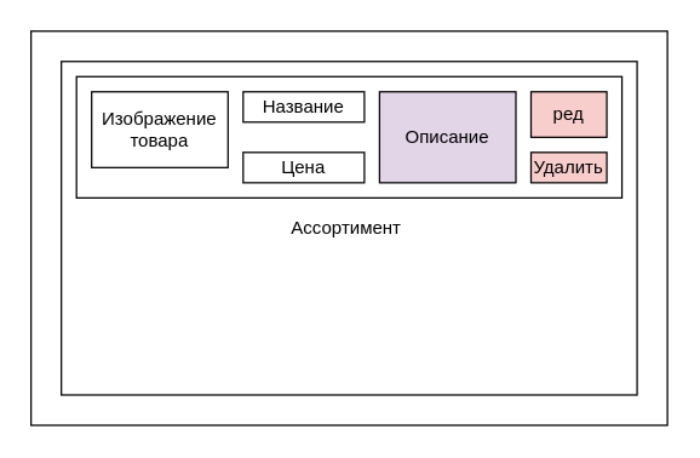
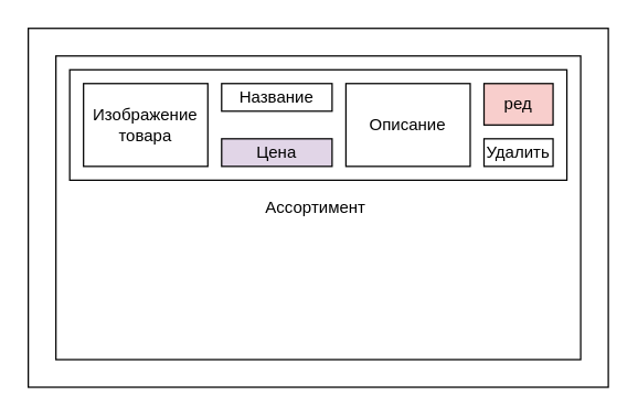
- <mxCell id="5" value="Изображение&lt;div&gt;товара&lt;/div&gt;" style="rounded=0;whiteSpace=wrap;html=1;" vertex="1" parent="1"><mxGeometry x="60" y="60" width="90" height="50" as="geometry" /></mxCell>
+ <mxCell id="5" value="Изображение&lt;div&gt;товара&lt;/div&gt;" style="rounded=0;whiteSpace=wrap;html=1;" vertex="1" parent="1"><mxGeometry x="60" y="60" width="90" height="60" as="geometry" /></mxCell>
- <mxCell id="8" value="Описание" style="rounded=0;whiteSpace=wrap;html=1;fillColor=#e1d5e7;" vertex="1" parent="1"><mxGeometry x="250" y="60" width="90" height="60" as="geometry" /></mxCell>
+ <mxCell id="8" value="Описание" style="rounded=0;whiteSpace=wrap;html=1;" vertex="1" parent="1"><mxGeometry x="250" y="60" width="90" height="60" as="geometry" /></mxCell>
- <mxCell id="7" value="Цена" style="rounded=0;whiteSpace=wrap;html=1;" vertex="1" parent="1"><mxGeometry x="160" y="100" width="80" height="20" as="geometry" /></mxCell>
+ <mxCell id="7" value="Цена" style="rounded=0;whiteSpace=wrap;html=1;fillColor=#e1d5e7;" vertex="1" parent="1"><mxGeometry x="160" y="100" width="80" height="20" as="geometry" /></mxCell>
- <mxCell id="10" value="Удалить" style="rounded=0;whiteSpace=wrap;html=1;fillColor=#f8cecc;" vertex="1" parent="1"><mxGeometry x="350" y="100" width="50" height="20" as="geometry" /></mxCell>
+ <mxCell id="10" value="Удалить" style="rounded=0;whiteSpace=wrap;html=1;" vertex="1" parent="1"><mxGeometry x="350" y="100" width="50" height="20" as="geometry" /></mxCell>
